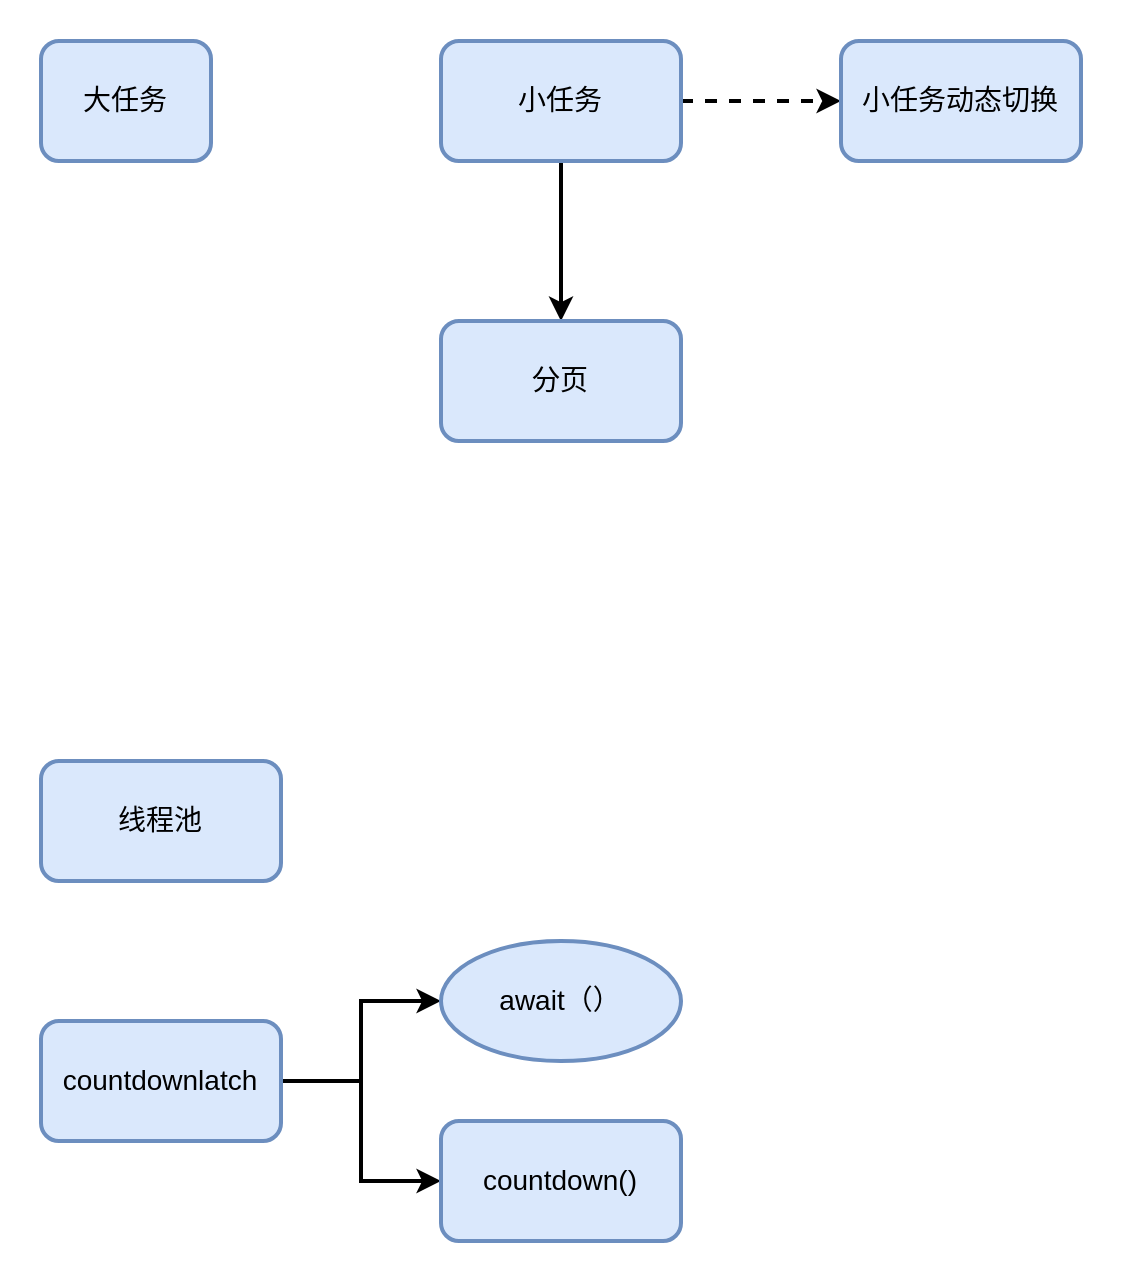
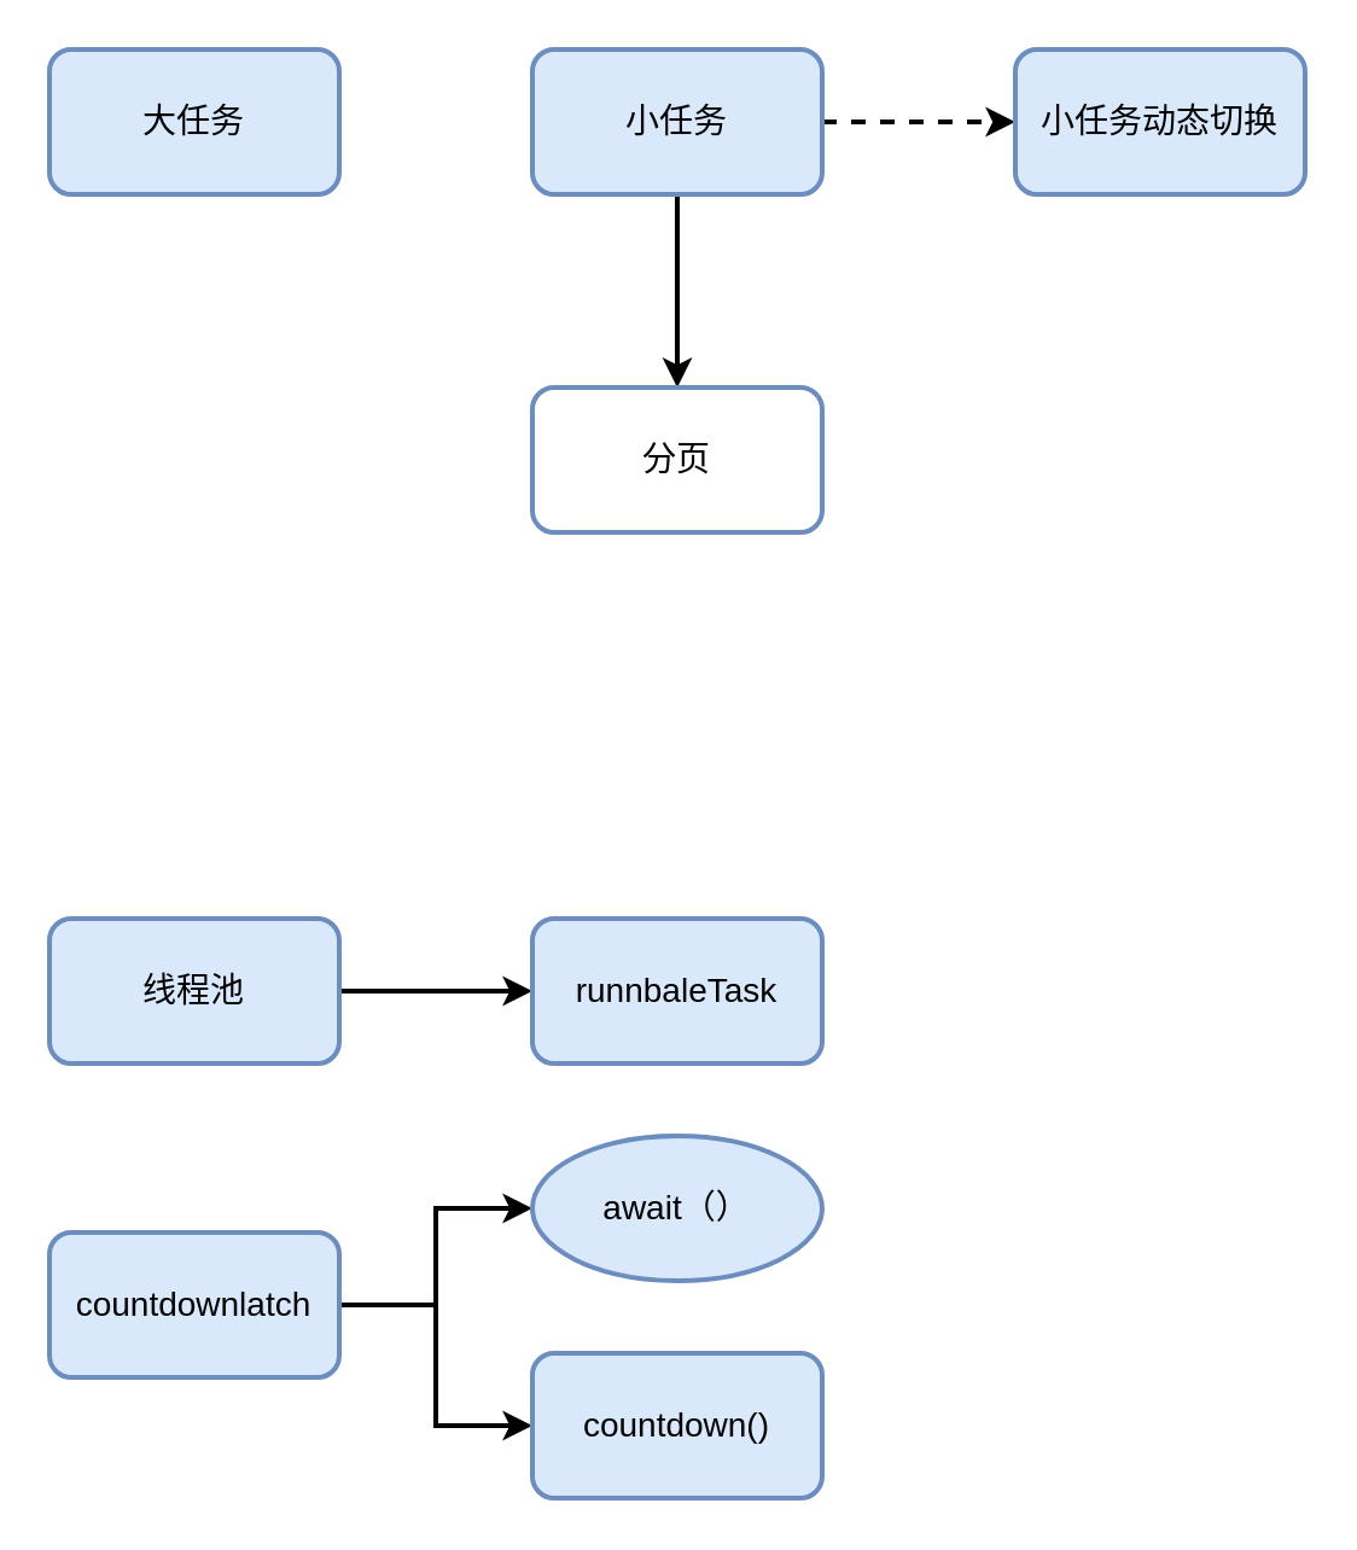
- <mxCell id="2" value="大任务" style="rounded=1;whiteSpace=wrap;html=1;strokeWidth=2;fontSize=14;fillColor=#dae8fc;strokeColor=#6c8ebf;" vertex="1" parent="1"><mxGeometry x="20" y="20" width="85" height="60" as="geometry" /></mxCell>
+ <mxCell id="2" value="大任务" style="rounded=1;whiteSpace=wrap;html=1;strokeWidth=2;fontSize=14;fillColor=#dae8fc;strokeColor=#6c8ebf;" vertex="1" parent="1"><mxGeometry x="20" y="20" width="120" height="60" as="geometry" /></mxCell>
- <mxCell id="9" value="分页" style="whiteSpace=wrap;html=1;fontSize=14;fillColor=#dae8fc;strokeColor=#6c8ebf;rounded=1;strokeWidth=2;" vertex="1" parent="1"><mxGeometry x="220" y="160" width="120" height="60" as="geometry" /></mxCell>
+ <mxCell id="9" value="分页" style="whiteSpace=wrap;html=1;fontSize=14;fillColor=#ffffff;strokeColor=#6c8ebf;rounded=1;strokeWidth=2;" vertex="1" parent="1"><mxGeometry x="220" y="160" width="120" height="60" as="geometry" /></mxCell>
+ <mxCell id="7" value="" style="edgeStyle=orthogonalEdgeStyle;rounded=0;orthogonalLoop=1;jettySize=auto;html=1;strokeWidth=2;" edge="1" parent="1" source="8" target="10"><mxGeometry relative="1" as="geometry" /></mxCell>
+ <mxCell id="10" value="runnbaleTask" style="rounded=1;whiteSpace=wrap;html=1;strokeWidth=2;fontSize=14;fillColor=#dae8fc;strokeColor=#6c8ebf;" vertex="1" parent="1"><mxGeometry x="220" y="380" width="120" height="60" as="geometry" /></mxCell>
